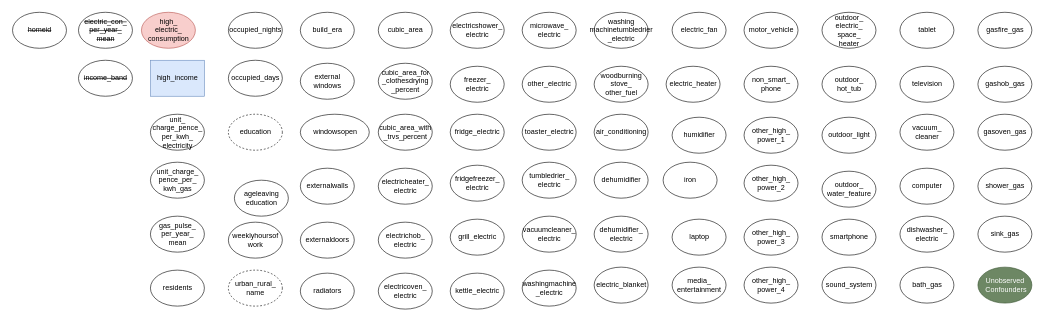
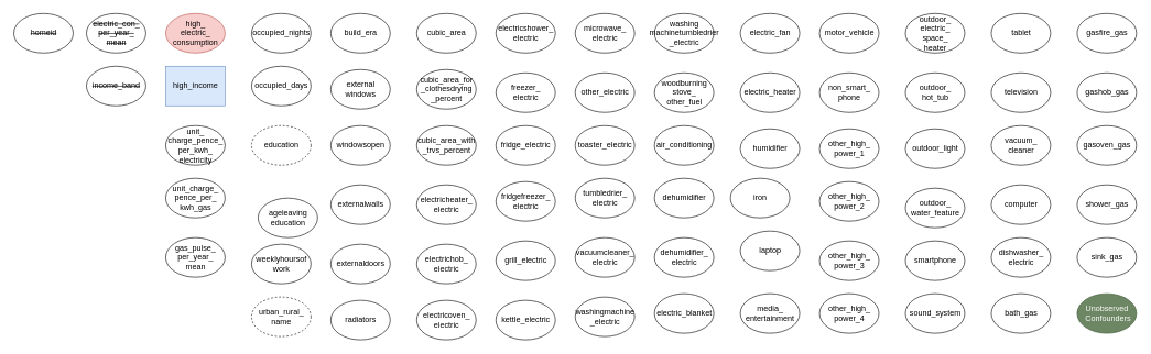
- <mxCell id="50" value="high_&lt;br&gt;electric_&lt;br&gt;consumption" style="ellipse;html=1;shadow=0;sketch=0;overflow=visible;fillColor=#f8cecc;strokeColor=#b85450;" parent="1" vertex="1"><mxGeometry x="235" y="20" width="90" height="60" as="geometry" /></mxCell>
+ <mxCell id="50" value="high_&lt;br&gt;electric_&lt;br&gt;consumption" style="ellipse;html=1;shadow=0;sketch=0;overflow=visible;fillColor=#f8cecc;strokeColor=#b85450;" parent="1" vertex="1"><mxGeometry x="250" y="20" width="90" height="60" as="geometry" /></mxCell>
- <mxCell id="36" value="electric_heater" style="ellipse;html=1;shadow=0;sketch=0;overflow=visible;" parent="1" vertex="1"><mxGeometry x="1110" y="110" width="90" height="60" as="geometry" /></mxCell>
+ <mxCell id="36" value="electric_heater" style="ellipse;html=1;shadow=0;sketch=0;overflow=visible;" parent="1" vertex="1"><mxGeometry x="1120" y="110" width="90" height="60" as="geometry" /></mxCell>
- <mxCell id="67" value="windowsopen" style="ellipse;html=1;shadow=0;sketch=0;overflow=visible;" parent="1" vertex="1"><mxGeometry x="500" y="190" width="115" height="60" as="geometry" /></mxCell>
+ <mxCell id="67" value="windowsopen" style="ellipse;html=1;shadow=0;sketch=0;overflow=visible;" parent="1" vertex="1"><mxGeometry x="500" y="190" width="90" height="60" as="geometry" /></mxCell>
- <mxCell id="30" value="laptop" style="ellipse;html=1;shadow=0;sketch=0;overflow=visible;" parent="1" vertex="1"><mxGeometry x="1120" y="365" width="90" height="60" as="geometry" /></mxCell>
+ <mxCell id="30" value="laptop" style="ellipse;html=1;shadow=0;sketch=0;overflow=visible;" parent="1" vertex="1"><mxGeometry x="1120" y="350" width="90" height="60" as="geometry" /></mxCell>
- <mxCell id="3" value="residents" style="ellipse;html=1;shadow=0;sketch=0;overflow=visible;" parent="1" vertex="1"><mxGeometry x="250" y="450" width="90" height="60" as="geometry" /></mxCell>
